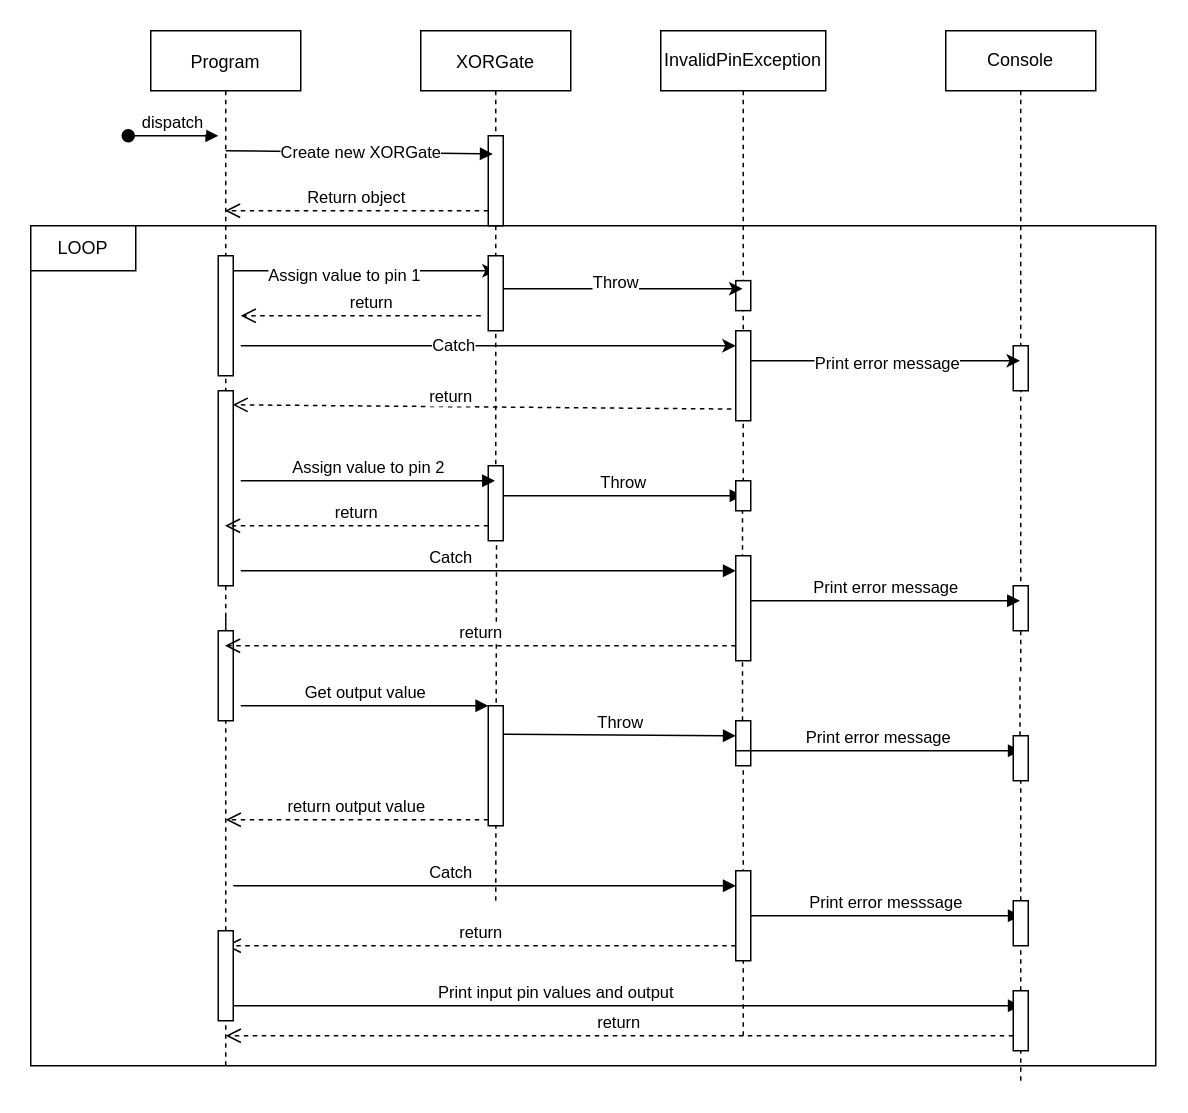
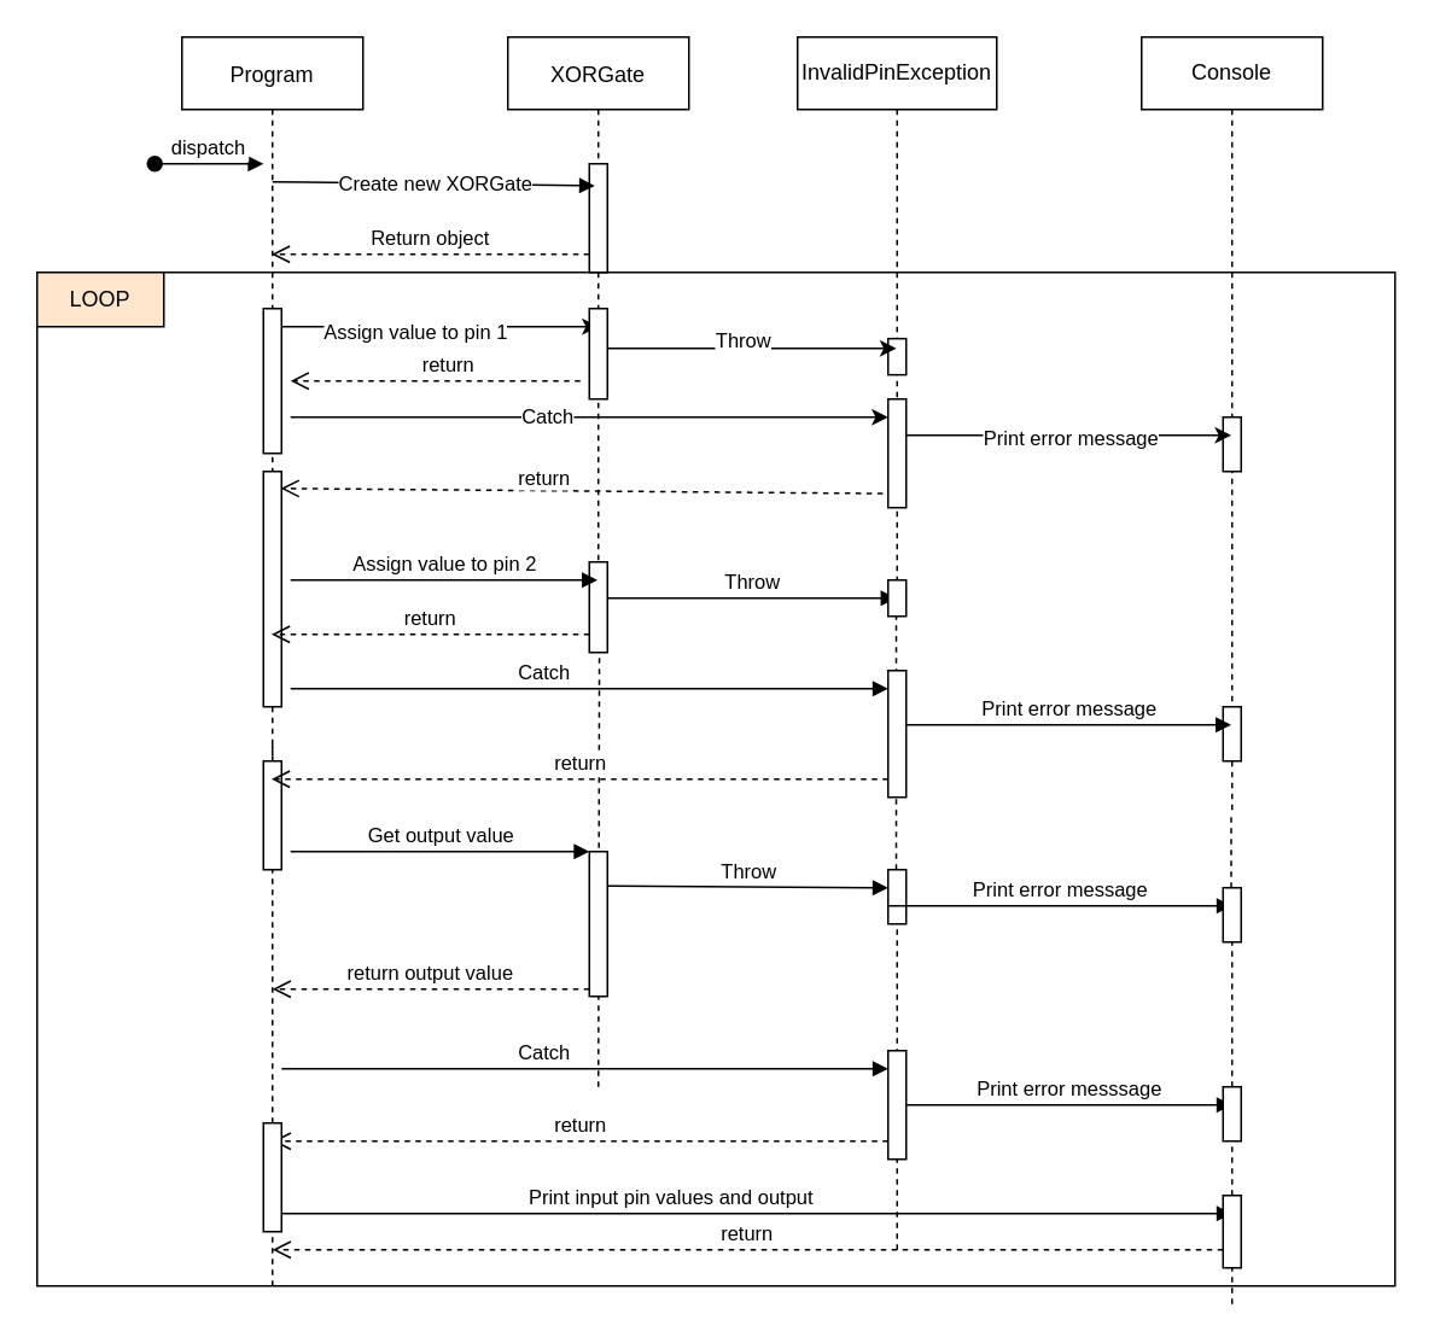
- <mxCell id="64" value="LOOP" style="rounded=0;whiteSpace=wrap;html=1;" vertex="1" parent="1"><mxGeometry x="20" y="150" width="70" height="30" as="geometry" /></mxCell>
+ <mxCell id="64" value="LOOP" style="rounded=0;whiteSpace=wrap;html=1;fillColor=#ffe6cc;" vertex="1" parent="1"><mxGeometry x="20" y="150" width="70" height="30" as="geometry" /></mxCell>
